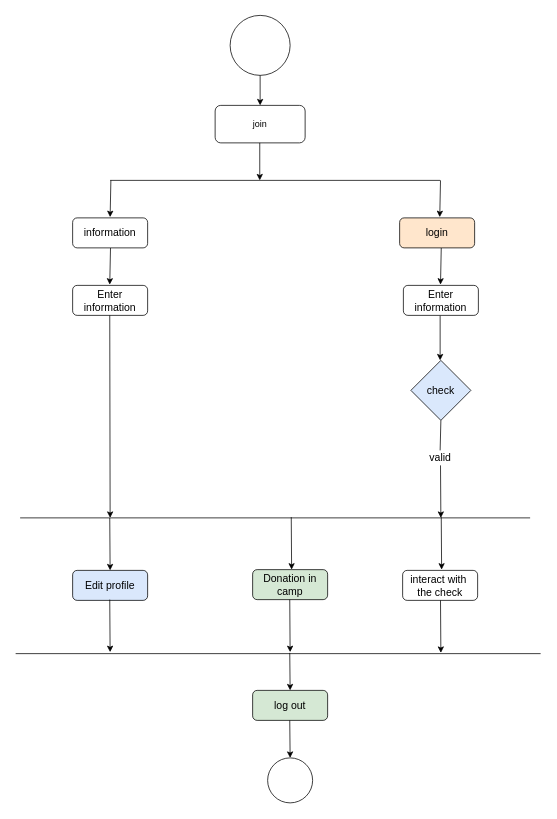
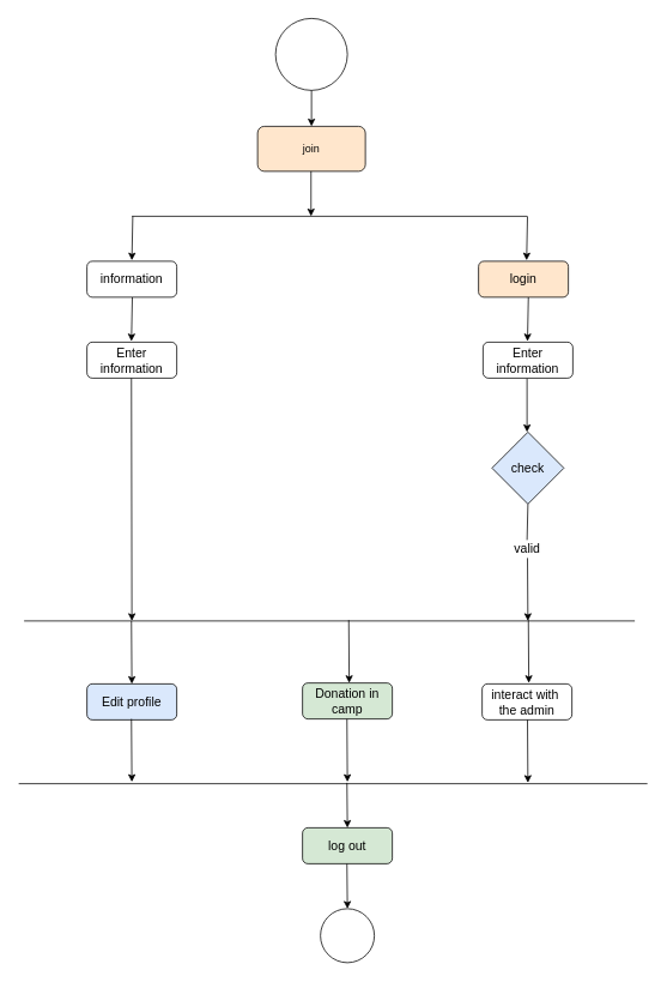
- <mxCell id="4" value="join" style="rounded=1;whiteSpace=wrap;html=1;" vertex="1" parent="1"><mxGeometry x="286" y="140" width="120" height="50" as="geometry" /></mxCell>
+ <mxCell id="4" value="join" style="rounded=1;whiteSpace=wrap;html=1;fillColor=#ffe6cc;" vertex="1" parent="1"><mxGeometry x="286" y="140" width="120" height="50" as="geometry" /></mxCell>
- <mxCell id="29" value="interact with&amp;nbsp; the check" style="rounded=1;whiteSpace=wrap;html=1;fontSize=14;" vertex="1" parent="1"><mxGeometry x="536" y="760" width="100" height="40" as="geometry" /></mxCell>
+ <mxCell id="29" value="interact with&amp;nbsp; the admin" style="rounded=1;whiteSpace=wrap;html=1;fontSize=14;" vertex="1" parent="1"><mxGeometry x="536" y="760" width="100" height="40" as="geometry" /></mxCell>
